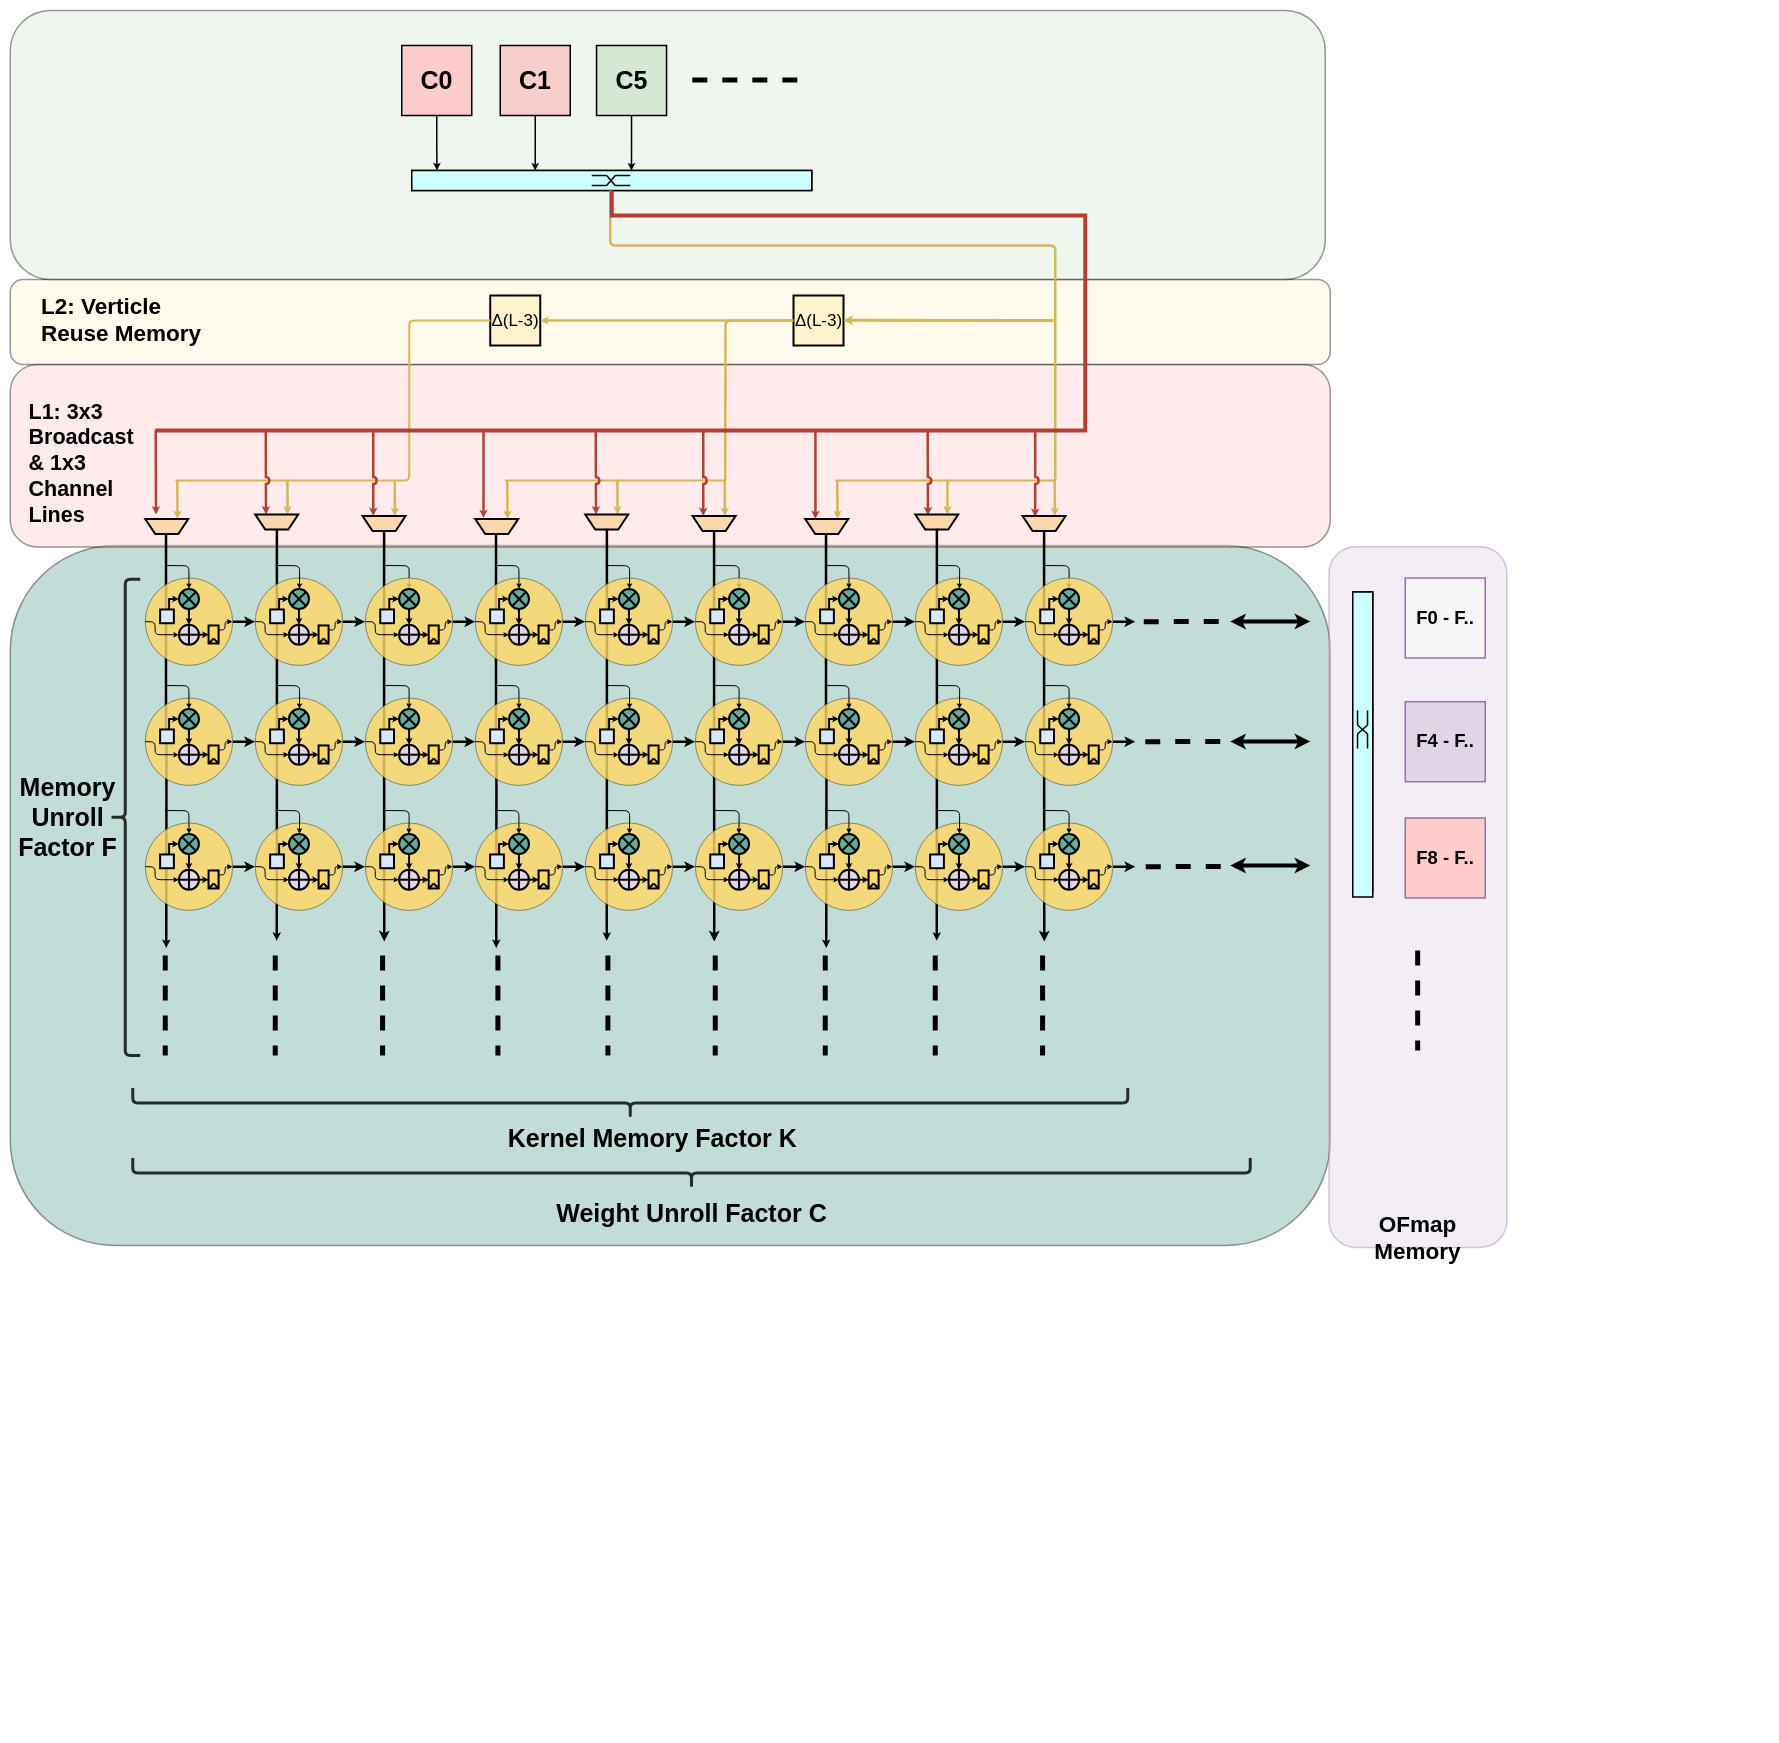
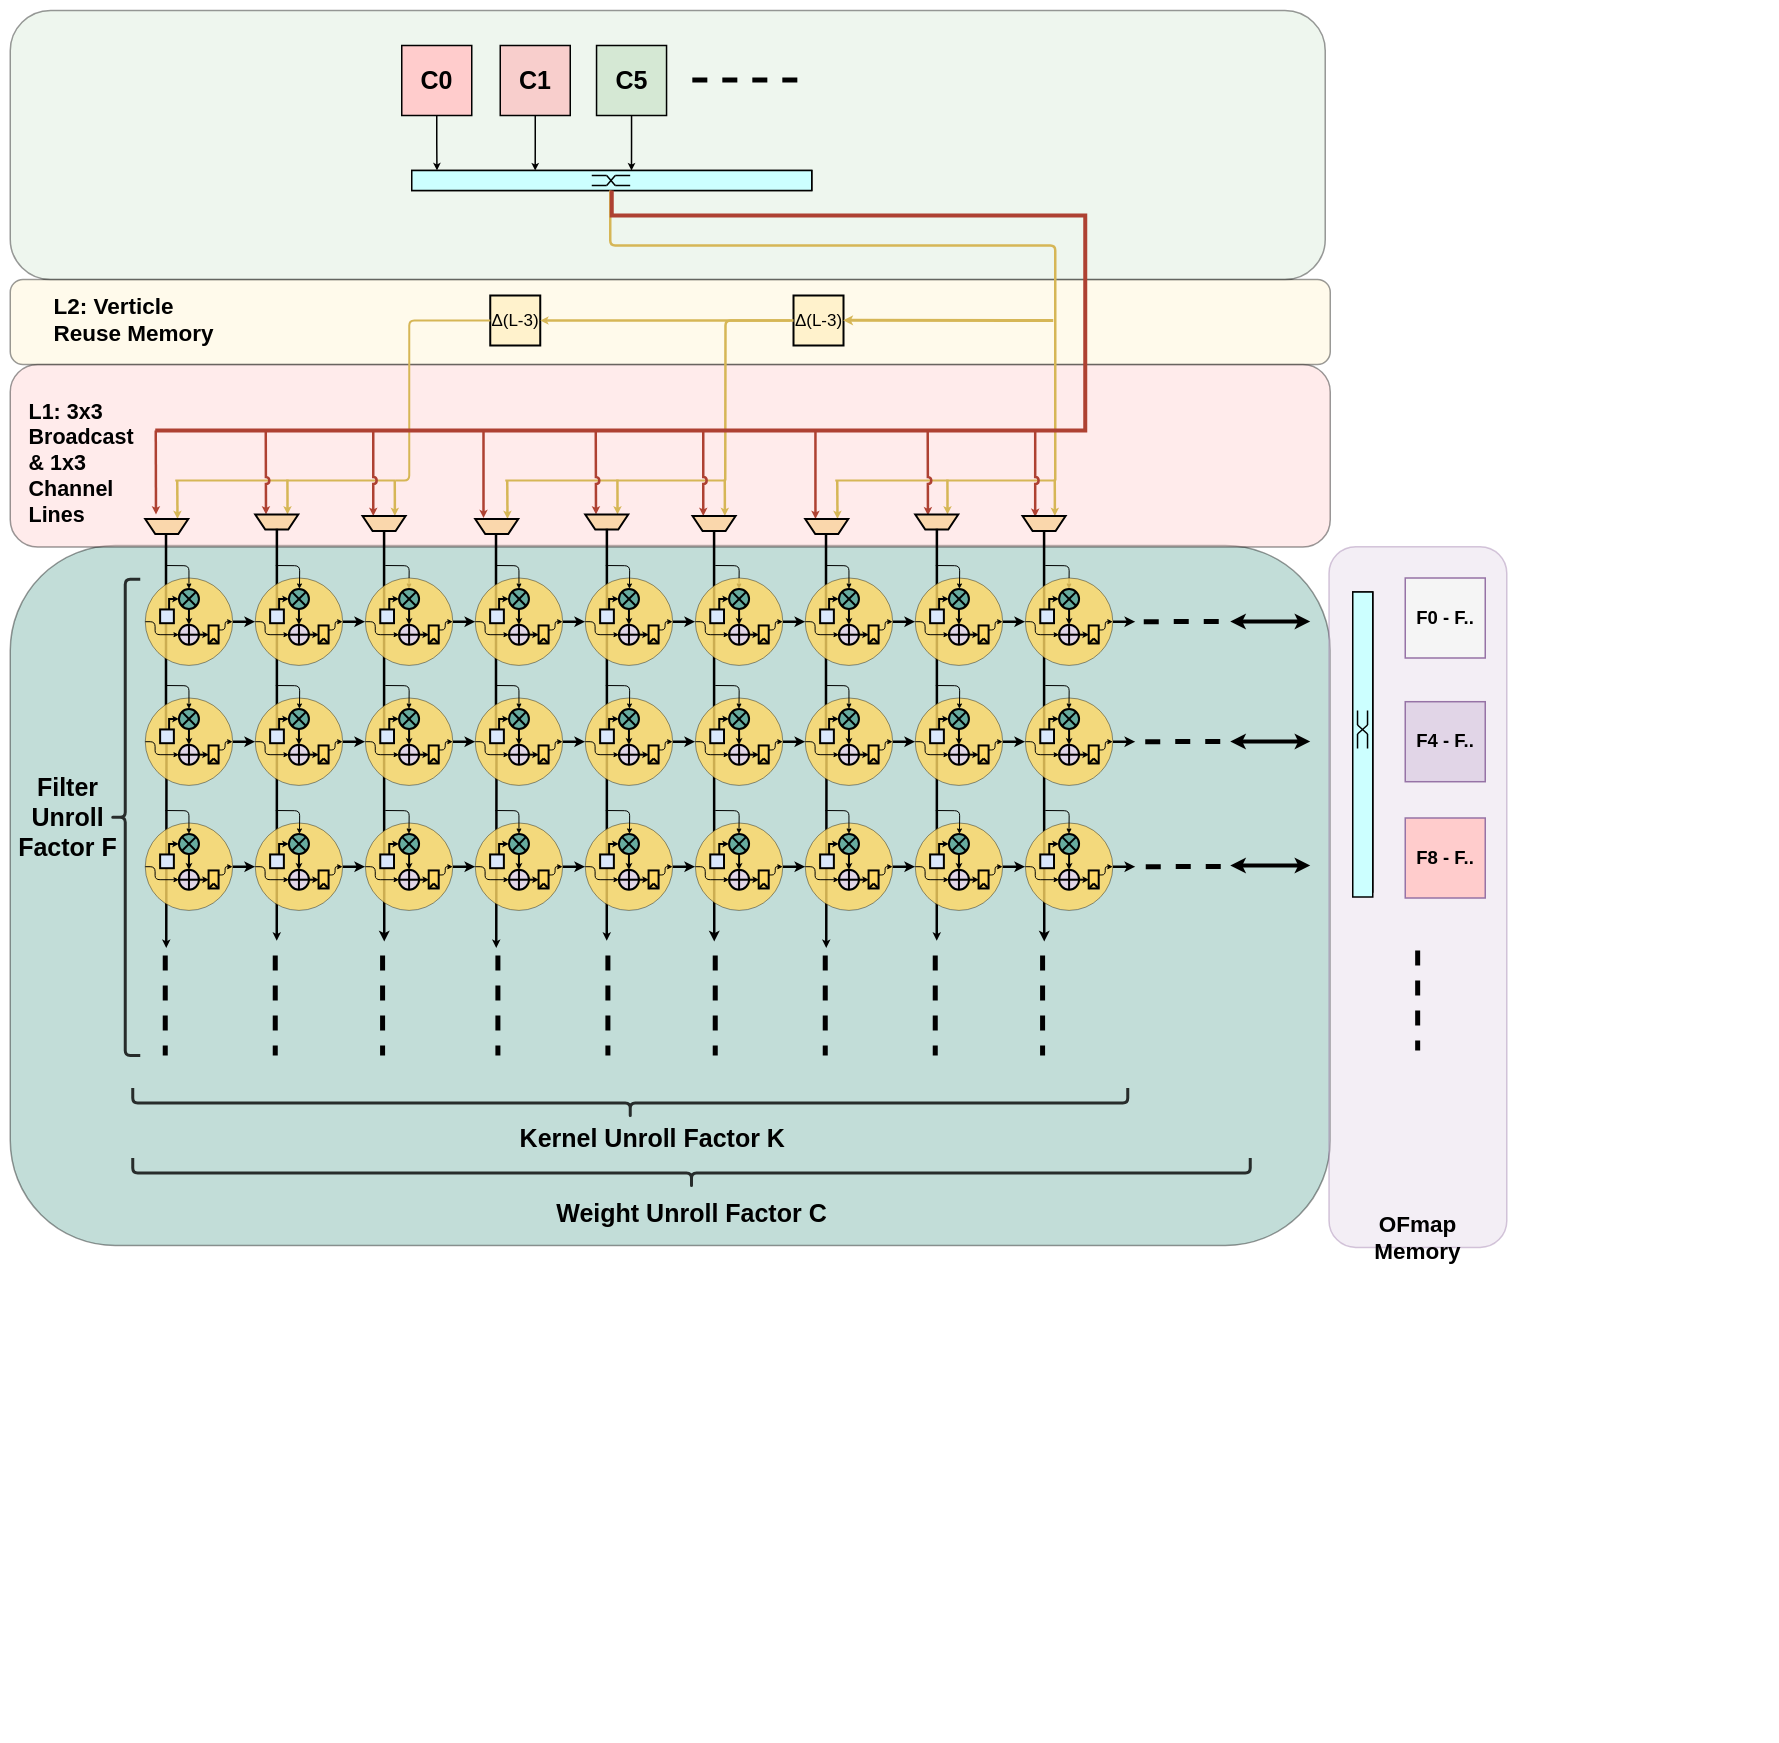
- <mxCell id="32" value="L2: Verticle Reuse Memory" style="text;html=1;strokeColor=none;fillColor=none;align=left;verticalAlign=middle;whiteSpace=wrap;rounded=0;glass=0;fontSize=45;fontStyle=1" parent="1" vertex="1"><mxGeometry x="80" y="573" width="380" height="130" as="geometry" /></mxCell>
+ <mxCell id="32" value="L2: Verticle Reuse Memory" style="text;html=1;strokeColor=none;fillColor=none;align=left;verticalAlign=middle;whiteSpace=wrap;rounded=0;glass=0;fontSize=45;fontStyle=1" parent="1" vertex="1"><mxGeometry x="105" y="573" width="380" height="130" as="geometry" /></mxCell>
- <mxCell id="430" value="&lt;font color=&quot;#000000&quot; size=&quot;1&quot;&gt;&lt;b style=&quot;font-size: 50px&quot;&gt;Memory Unroll Factor F&lt;/b&gt;&lt;/font&gt;" style="text;html=1;strokeColor=none;fillColor=none;align=center;verticalAlign=middle;whiteSpace=wrap;rounded=0;fontSize=30;fontColor=#990000;opacity=80;" parent="1" vertex="1"><mxGeometry x="20" y="1428.71" width="230" height="410" as="geometry" /></mxCell>
+ <mxCell id="430" value="&lt;font color=&quot;#000000&quot; size=&quot;1&quot;&gt;&lt;b style=&quot;font-size: 50px&quot;&gt;Filter Unroll Factor F&lt;/b&gt;&lt;/font&gt;" style="text;html=1;strokeColor=none;fillColor=none;align=center;verticalAlign=middle;whiteSpace=wrap;rounded=0;fontSize=30;fontColor=#990000;opacity=80;" parent="1" vertex="1"><mxGeometry x="20" y="1428.71" width="230" height="410" as="geometry" /></mxCell>
- <mxCell id="433" value="&lt;font color=&quot;#000000&quot; size=&quot;1&quot;&gt;&lt;b style=&quot;font-size: 50px&quot;&gt;Kernel Memory Factor K&lt;/b&gt;&lt;/font&gt;" style="text;html=1;strokeColor=none;fillColor=none;align=center;verticalAlign=middle;whiteSpace=wrap;rounded=0;fontSize=30;fontColor=#990000;opacity=80;" parent="1" vertex="1"><mxGeometry x="997.5" y="2260" width="612.5" height="30" as="geometry" /></mxCell>
+ <mxCell id="433" value="&lt;font color=&quot;#000000&quot; size=&quot;1&quot;&gt;&lt;b style=&quot;font-size: 50px&quot;&gt;Kernel Unroll Factor K&lt;/b&gt;&lt;/font&gt;" style="text;html=1;strokeColor=none;fillColor=none;align=center;verticalAlign=middle;whiteSpace=wrap;rounded=0;fontSize=30;fontColor=#990000;opacity=80;" parent="1" vertex="1"><mxGeometry x="997.5" y="2260" width="612.5" height="30" as="geometry" /></mxCell>
